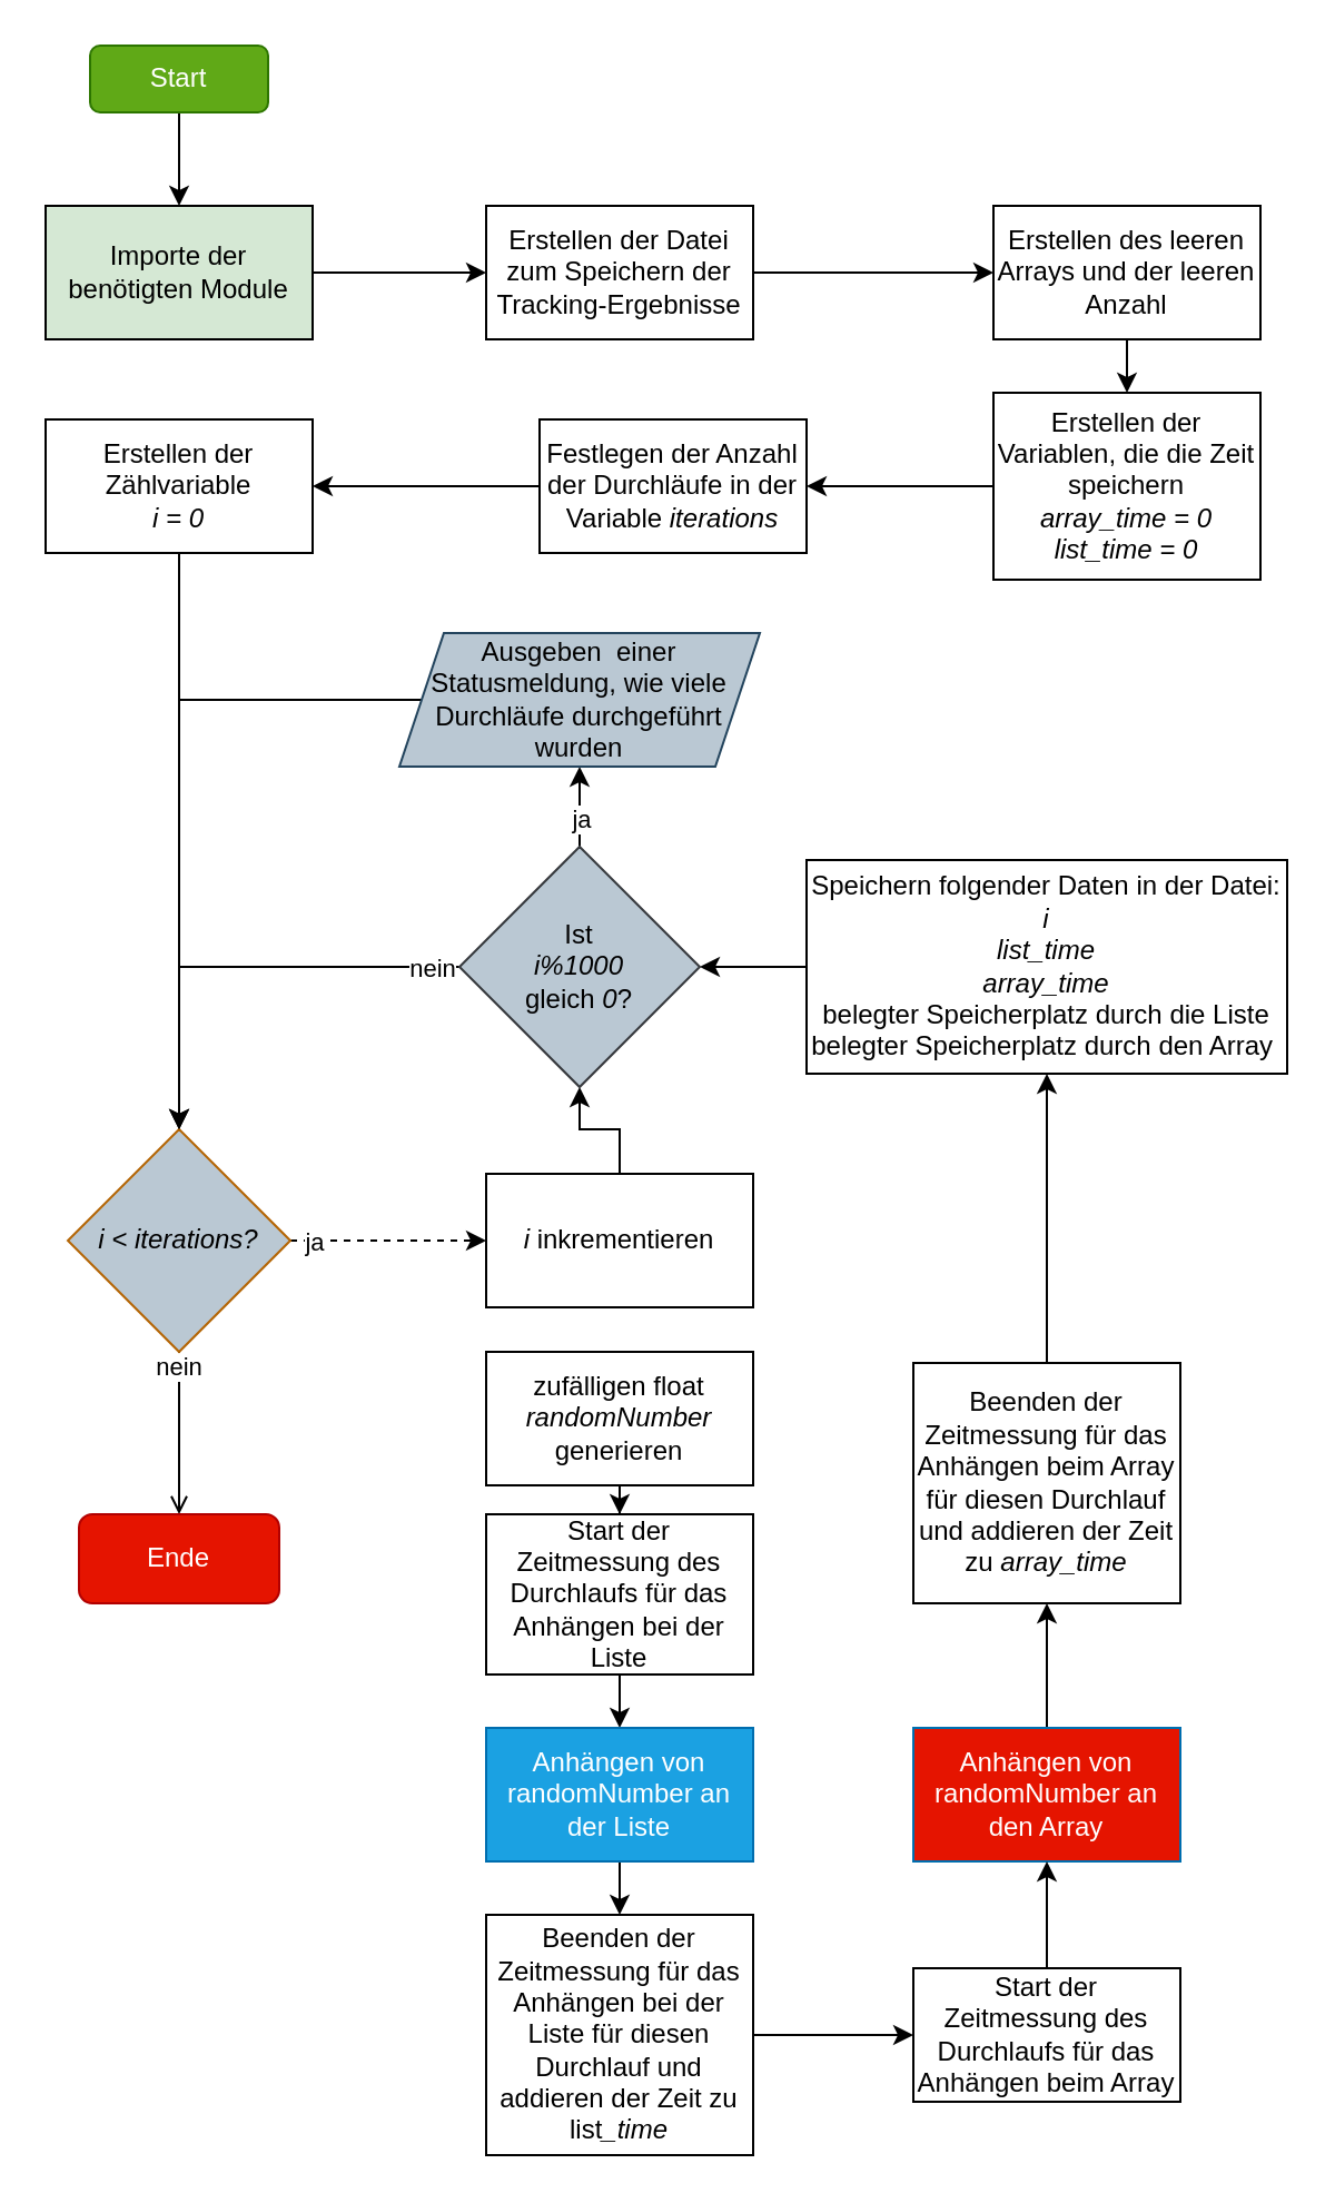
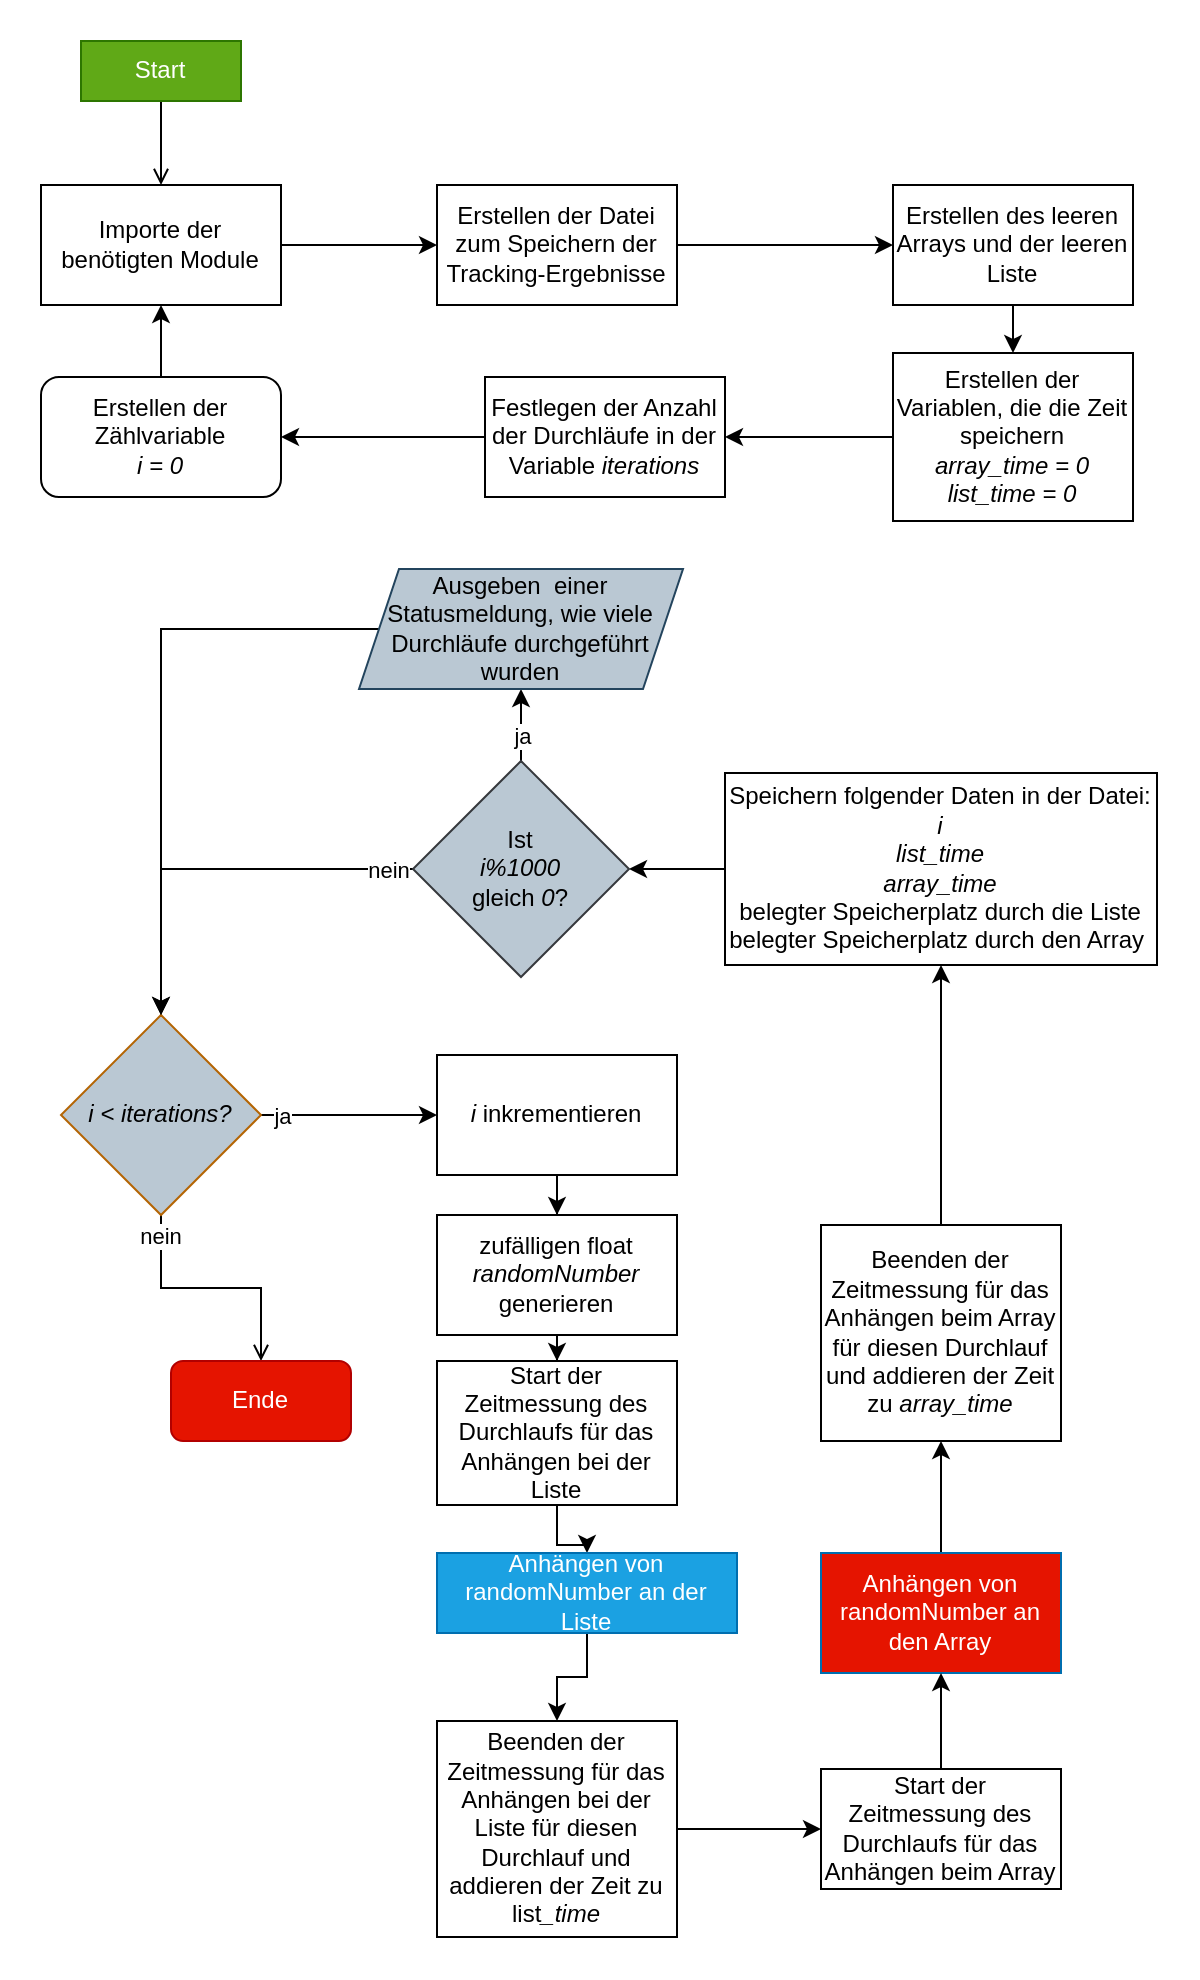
- <mxCell id="3" value="Start" style="rounded=1;whiteSpace=wrap;html=1;fillColor=#60a917;strokeColor=#2D7600;fontColor=#ffffff;" parent="1" vertex="1"><mxGeometry x="40" y="20" width="80" height="30" as="geometry" /></mxCell>
+ <mxCell id="3" value="Start" style="whiteSpace=wrap;html=1;fillColor=#60a917;strokeColor=#2D7600;fontColor=#ffffff;rounded=0;" parent="1" vertex="1"><mxGeometry x="40" y="20" width="80" height="30" as="geometry" /></mxCell>
- <mxCell id="2" style="edgeStyle=orthogonalEdgeStyle;rounded=0;orthogonalLoop=1;jettySize=auto;html=1;" parent="1" source="3" target="5" edge="1"><mxGeometry relative="1" as="geometry" /></mxCell>
+ <mxCell id="2" style="edgeStyle=orthogonalEdgeStyle;rounded=0;orthogonalLoop=1;jettySize=auto;html=1;endArrow=open;" parent="1" source="3" target="5" edge="1"><mxGeometry relative="1" as="geometry" /></mxCell>
- <mxCell id="5" value="Importe der benötigten Module" style="rounded=0;whiteSpace=wrap;html=1;fillColor=#d5e8d4;" parent="1" vertex="1"><mxGeometry x="20" y="92" width="120" height="60" as="geometry" /></mxCell>
+ <mxCell id="5" value="Importe der benötigten Module" style="rounded=0;whiteSpace=wrap;html=1;" parent="1" vertex="1"><mxGeometry x="20" y="92" width="120" height="60" as="geometry" /></mxCell>
- <mxCell id="9" value="Erstellen des leeren Arrays und der leeren Anzahl" style="rounded=0;whiteSpace=wrap;html=1;" parent="1" vertex="1"><mxGeometry x="446" y="92" width="120" height="60" as="geometry" /></mxCell>
+ <mxCell id="9" value="Erstellen des leeren Arrays und der leeren Liste" style="rounded=0;whiteSpace=wrap;html=1;" parent="1" vertex="1"><mxGeometry x="446" y="92" width="120" height="60" as="geometry" /></mxCell>
- <mxCell id="15" value="Erstellen der Zählvariable&lt;br&gt;&lt;i&gt;i = 0&lt;/i&gt;" style="rounded=0;whiteSpace=wrap;html=1;" parent="1" vertex="1"><mxGeometry x="20" y="188" width="120" height="60" as="geometry" /></mxCell>
+ <mxCell id="15" value="Erstellen der Zählvariable&lt;br&gt;&lt;i&gt;i = 0&lt;/i&gt;" style="whiteSpace=wrap;html=1;rounded=1;" parent="1" vertex="1"><mxGeometry x="20" y="188" width="120" height="60" as="geometry" /></mxCell>
- <mxCell id="14" style="edgeStyle=orthogonalEdgeStyle;rounded=0;orthogonalLoop=1;jettySize=auto;html=1;" parent="1" source="15" target="20" edge="1"><mxGeometry relative="1" as="geometry" /></mxCell>
+ <mxCell id="14" style="edgeStyle=orthogonalEdgeStyle;rounded=0;orthogonalLoop=1;jettySize=auto;html=1;" parent="1" source="15" target="5" edge="1"><mxGeometry relative="1" as="geometry" /></mxCell>
- <mxCell id="22" style="edgeStyle=orthogonalEdgeStyle;rounded=0;orthogonalLoop=1;jettySize=auto;html=1;" parent="1" source="23" target="42" edge="1"><mxGeometry relative="1" as="geometry" /></mxCell>
+ <mxCell id="22" style="edgeStyle=orthogonalEdgeStyle;rounded=0;orthogonalLoop=1;jettySize=auto;html=1;" parent="1" source="23" target="25" edge="1"><mxGeometry relative="1" as="geometry" /></mxCell>
- <mxCell id="18" style="edgeStyle=orthogonalEdgeStyle;rounded=0;orthogonalLoop=1;jettySize=auto;html=1;dashed=1;" parent="1" source="20" target="23" edge="1"><mxGeometry relative="1" as="geometry" /></mxCell>
+ <mxCell id="18" style="edgeStyle=orthogonalEdgeStyle;rounded=0;orthogonalLoop=1;jettySize=auto;html=1;" parent="1" source="20" target="23" edge="1"><mxGeometry relative="1" as="geometry" /></mxCell>
- <mxCell id="21" value="Ende" style="rounded=1;whiteSpace=wrap;html=1;fillColor=#e51400;strokeColor=#B20000;fontColor=#ffffff;" parent="1" vertex="1"><mxGeometry x="35" y="680" width="90" height="40" as="geometry" /></mxCell>
+ <mxCell id="21" value="Ende" style="rounded=1;whiteSpace=wrap;html=1;fillColor=#e51400;strokeColor=#B20000;fontColor=#ffffff;" parent="1" vertex="1"><mxGeometry x="85" y="680" width="90" height="40" as="geometry" /></mxCell>
- <mxCell id="29" value="Anhängen von randomNumber an der Liste" style="rounded=0;whiteSpace=wrap;html=1;fillColor=#1ba1e2;strokeColor=#006EAF;fontColor=#ffffff;" parent="1" vertex="1"><mxGeometry x="218" y="776" width="120" height="60" as="geometry" /></mxCell>
+ <mxCell id="29" value="Anhängen von randomNumber an der Liste" style="rounded=0;whiteSpace=wrap;html=1;fillColor=#1ba1e2;strokeColor=#006EAF;fontColor=#ffffff;" parent="1" vertex="1"><mxGeometry x="218" y="776" width="150" height="40" as="geometry" /></mxCell>
